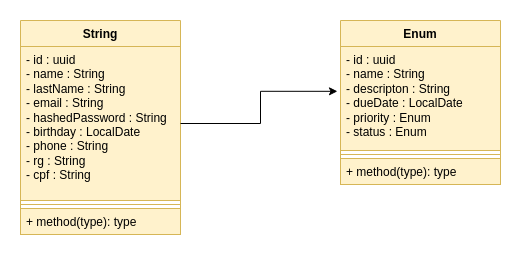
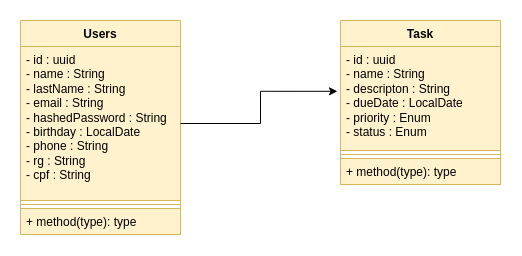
- <mxCell id="2" value="String" style="swimlane;fontStyle=1;align=center;verticalAlign=top;childLayout=stackLayout;horizontal=1;startSize=26;horizontalStack=0;resizeParent=1;resizeParentMax=0;resizeLast=0;collapsible=1;marginBottom=0;whiteSpace=wrap;html=1;fillColor=#fff2cc;strokeColor=#d6b656;rounded=0;" parent="1" vertex="1"><mxGeometry x="20" y="20" width="160" height="214" as="geometry"><mxRectangle x="140" y="230" width="70" height="30" as="alternateBounds" /></mxGeometry></mxCell>
+ <mxCell id="2" value="Users" style="swimlane;fontStyle=1;align=center;verticalAlign=top;childLayout=stackLayout;horizontal=1;startSize=26;horizontalStack=0;resizeParent=1;resizeParentMax=0;resizeLast=0;collapsible=1;marginBottom=0;whiteSpace=wrap;html=1;fillColor=#fff2cc;strokeColor=#d6b656;rounded=0;" parent="1" vertex="1"><mxGeometry x="20" y="20" width="160" height="214" as="geometry"><mxRectangle x="140" y="230" width="70" height="30" as="alternateBounds" /></mxGeometry></mxCell>
- <mxCell id="6" value="Enum" style="swimlane;fontStyle=1;align=center;verticalAlign=top;childLayout=stackLayout;horizontal=1;startSize=26;horizontalStack=0;resizeParent=1;resizeParentMax=0;resizeLast=0;collapsible=1;marginBottom=0;whiteSpace=wrap;html=1;fillColor=#fff2cc;strokeColor=#d6b656;rounded=0;" parent="1" vertex="1"><mxGeometry x="340" y="20" width="160" height="164" as="geometry" /></mxCell>
+ <mxCell id="6" value="Task" style="swimlane;fontStyle=1;align=center;verticalAlign=top;childLayout=stackLayout;horizontal=1;startSize=26;horizontalStack=0;resizeParent=1;resizeParentMax=0;resizeLast=0;collapsible=1;marginBottom=0;whiteSpace=wrap;html=1;fillColor=#fff2cc;strokeColor=#d6b656;rounded=0;" parent="1" vertex="1"><mxGeometry x="340" y="20" width="160" height="164" as="geometry" /></mxCell>
